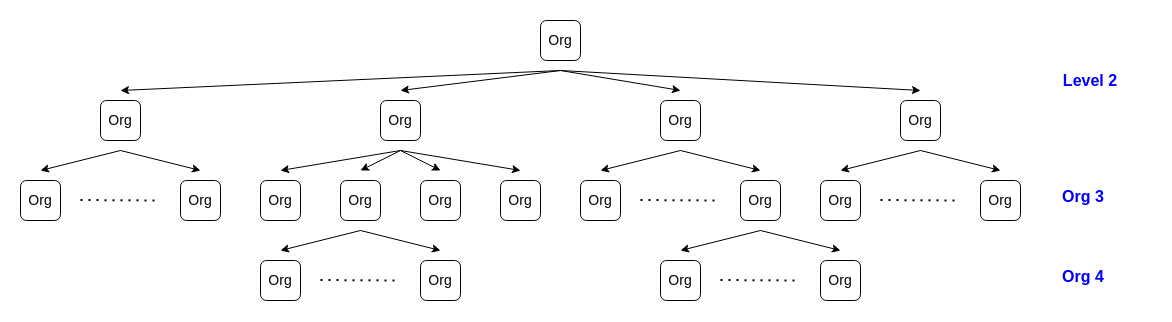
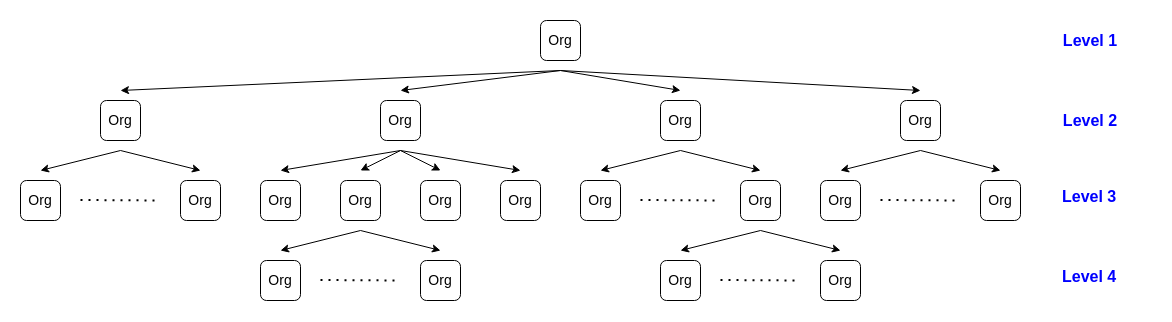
+ <mxCell id="7" value="&lt;font style=&quot;font-size: 16px;&quot; color=&quot;#0000FF&quot;&gt;&lt;b&gt;Level 1&lt;/b&gt;&lt;/font&gt;" style="text;html=1;strokeColor=none;fillColor=none;align=center;verticalAlign=middle;whiteSpace=wrap;rounded=0;fontSize=14;" vertex="1" parent="1"><mxGeometry x="1060" y="25" width="60" height="30" as="geometry" /></mxCell>
- <mxCell id="35" value="&lt;font style=&quot;font-size: 16px;&quot; color=&quot;#0000FF&quot;&gt;&lt;b&gt;Level 2&lt;br&gt;&lt;/b&gt;&lt;/font&gt;" style="text;html=1;strokeColor=none;fillColor=none;align=center;verticalAlign=middle;whiteSpace=wrap;rounded=0;fontSize=14;" vertex="1" parent="1"><mxGeometry x="1060" y="65" width="60" height="30" as="geometry" /></mxCell>
+ <mxCell id="35" value="&lt;font style=&quot;font-size: 16px;&quot; color=&quot;#0000FF&quot;&gt;&lt;b&gt;Level 2&lt;br&gt;&lt;/b&gt;&lt;/font&gt;" style="text;html=1;strokeColor=none;fillColor=none;align=center;verticalAlign=middle;whiteSpace=wrap;rounded=0;fontSize=14;" vertex="1" parent="1"><mxGeometry x="1060" y="105" width="60" height="30" as="geometry" /></mxCell>
- <mxCell id="36" value="&lt;font style=&quot;font-size: 16px;&quot; color=&quot;#0000FF&quot;&gt;&lt;b&gt;Org 3&lt;br&gt;&lt;/b&gt;&lt;/font&gt;" style="text;whiteSpace=wrap;html=1;fontSize=16;fontColor=#0000FF;" vertex="1" parent="1"><mxGeometry x="1060" y="180" width="90" height="40" as="geometry" /></mxCell>
+ <mxCell id="36" value="&lt;font style=&quot;font-size: 16px;&quot; color=&quot;#0000FF&quot;&gt;&lt;b&gt;Level 3&lt;br&gt;&lt;/b&gt;&lt;/font&gt;" style="text;whiteSpace=wrap;html=1;fontSize=16;fontColor=#0000FF;" vertex="1" parent="1"><mxGeometry x="1060" y="180" width="90" height="40" as="geometry" /></mxCell>
- <mxCell id="42" value="&lt;font style=&quot;font-size: 16px;&quot; color=&quot;#0000FF&quot;&gt;&lt;b&gt;Org 4&lt;br&gt;&lt;/b&gt;&lt;/font&gt;" style="text;whiteSpace=wrap;html=1;fontSize=16;fontColor=#0000FF;" vertex="1" parent="1"><mxGeometry x="1060" y="260" width="90" height="40" as="geometry" /></mxCell>
+ <mxCell id="42" value="&lt;font style=&quot;font-size: 16px;&quot; color=&quot;#0000FF&quot;&gt;&lt;b&gt;Level 4&lt;br&gt;&lt;/b&gt;&lt;/font&gt;" style="text;whiteSpace=wrap;html=1;fontSize=16;fontColor=#0000FF;" vertex="1" parent="1"><mxGeometry x="1060" y="260" width="90" height="40" as="geometry" /></mxCell>
